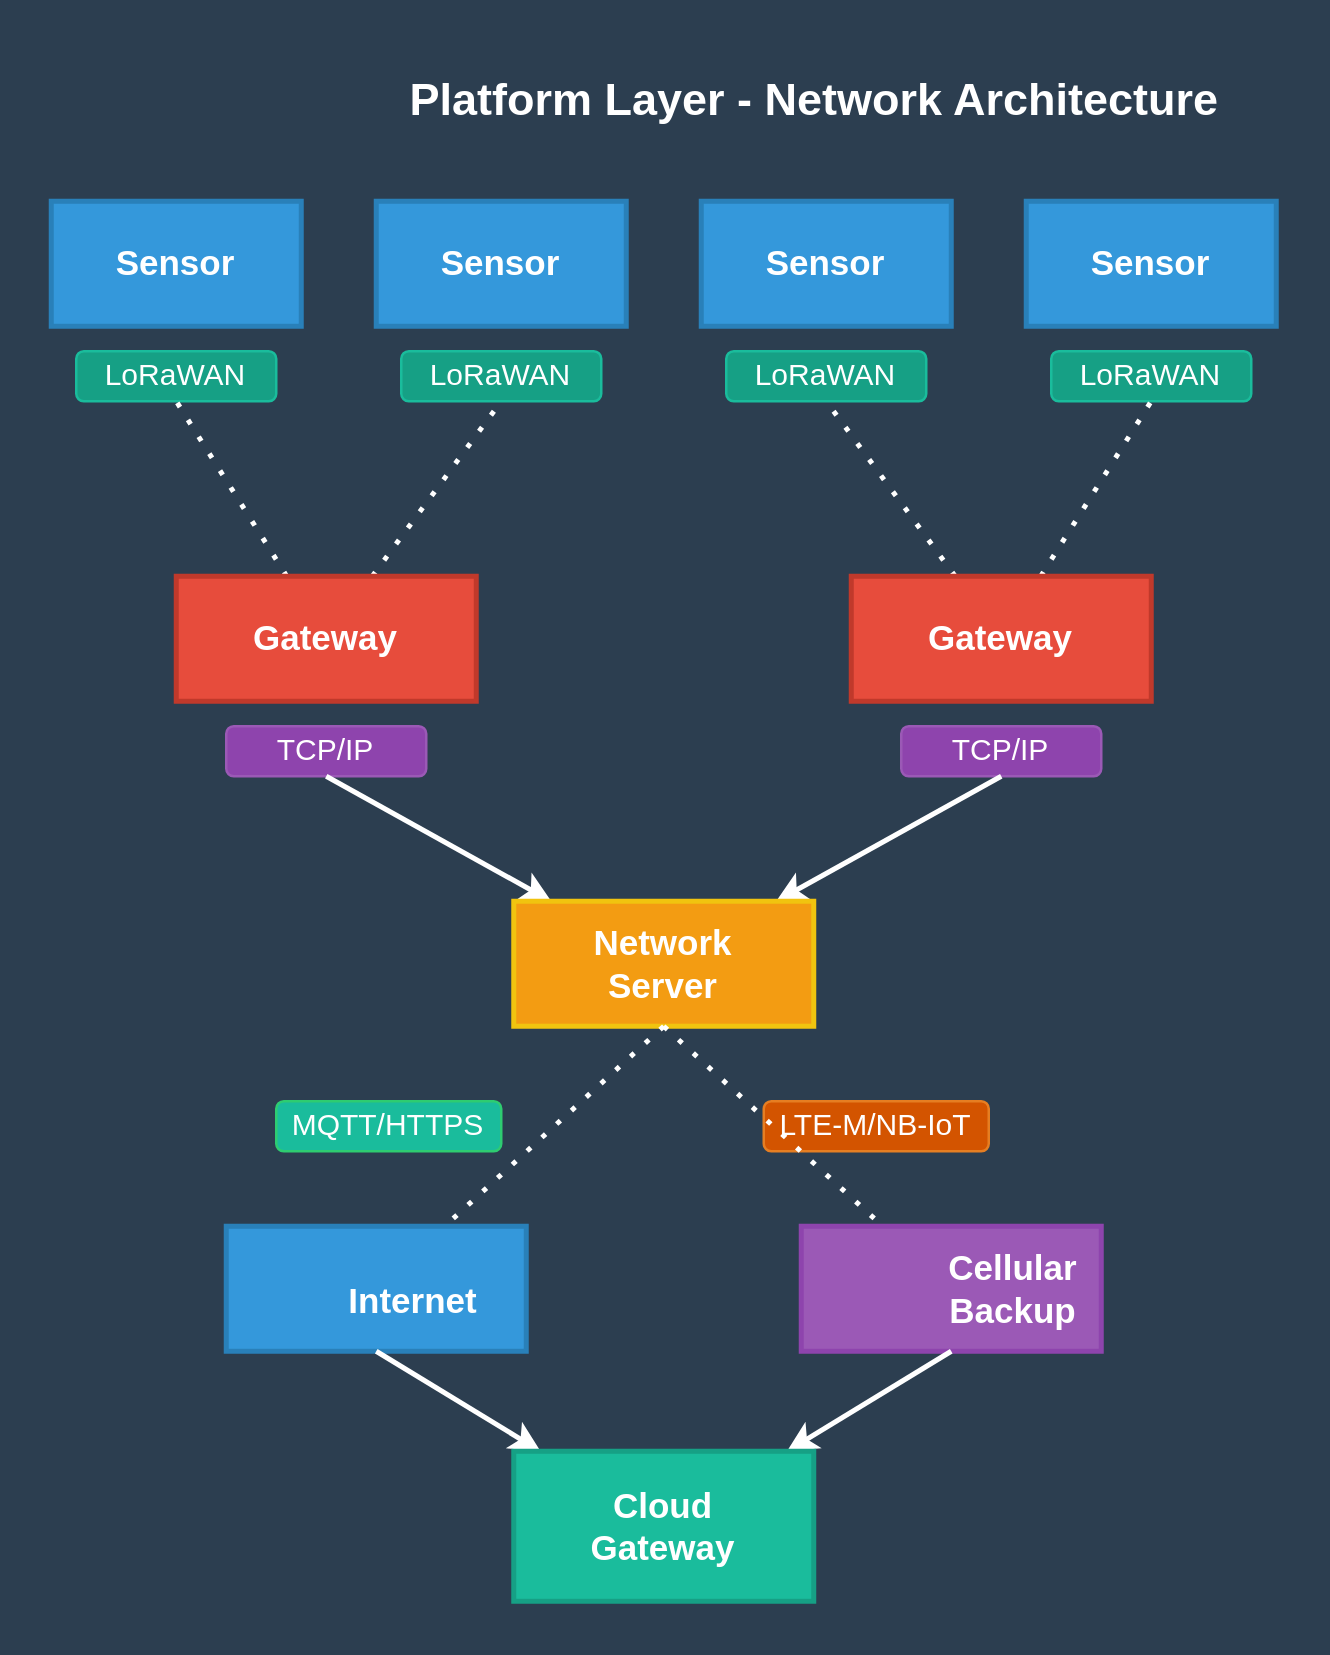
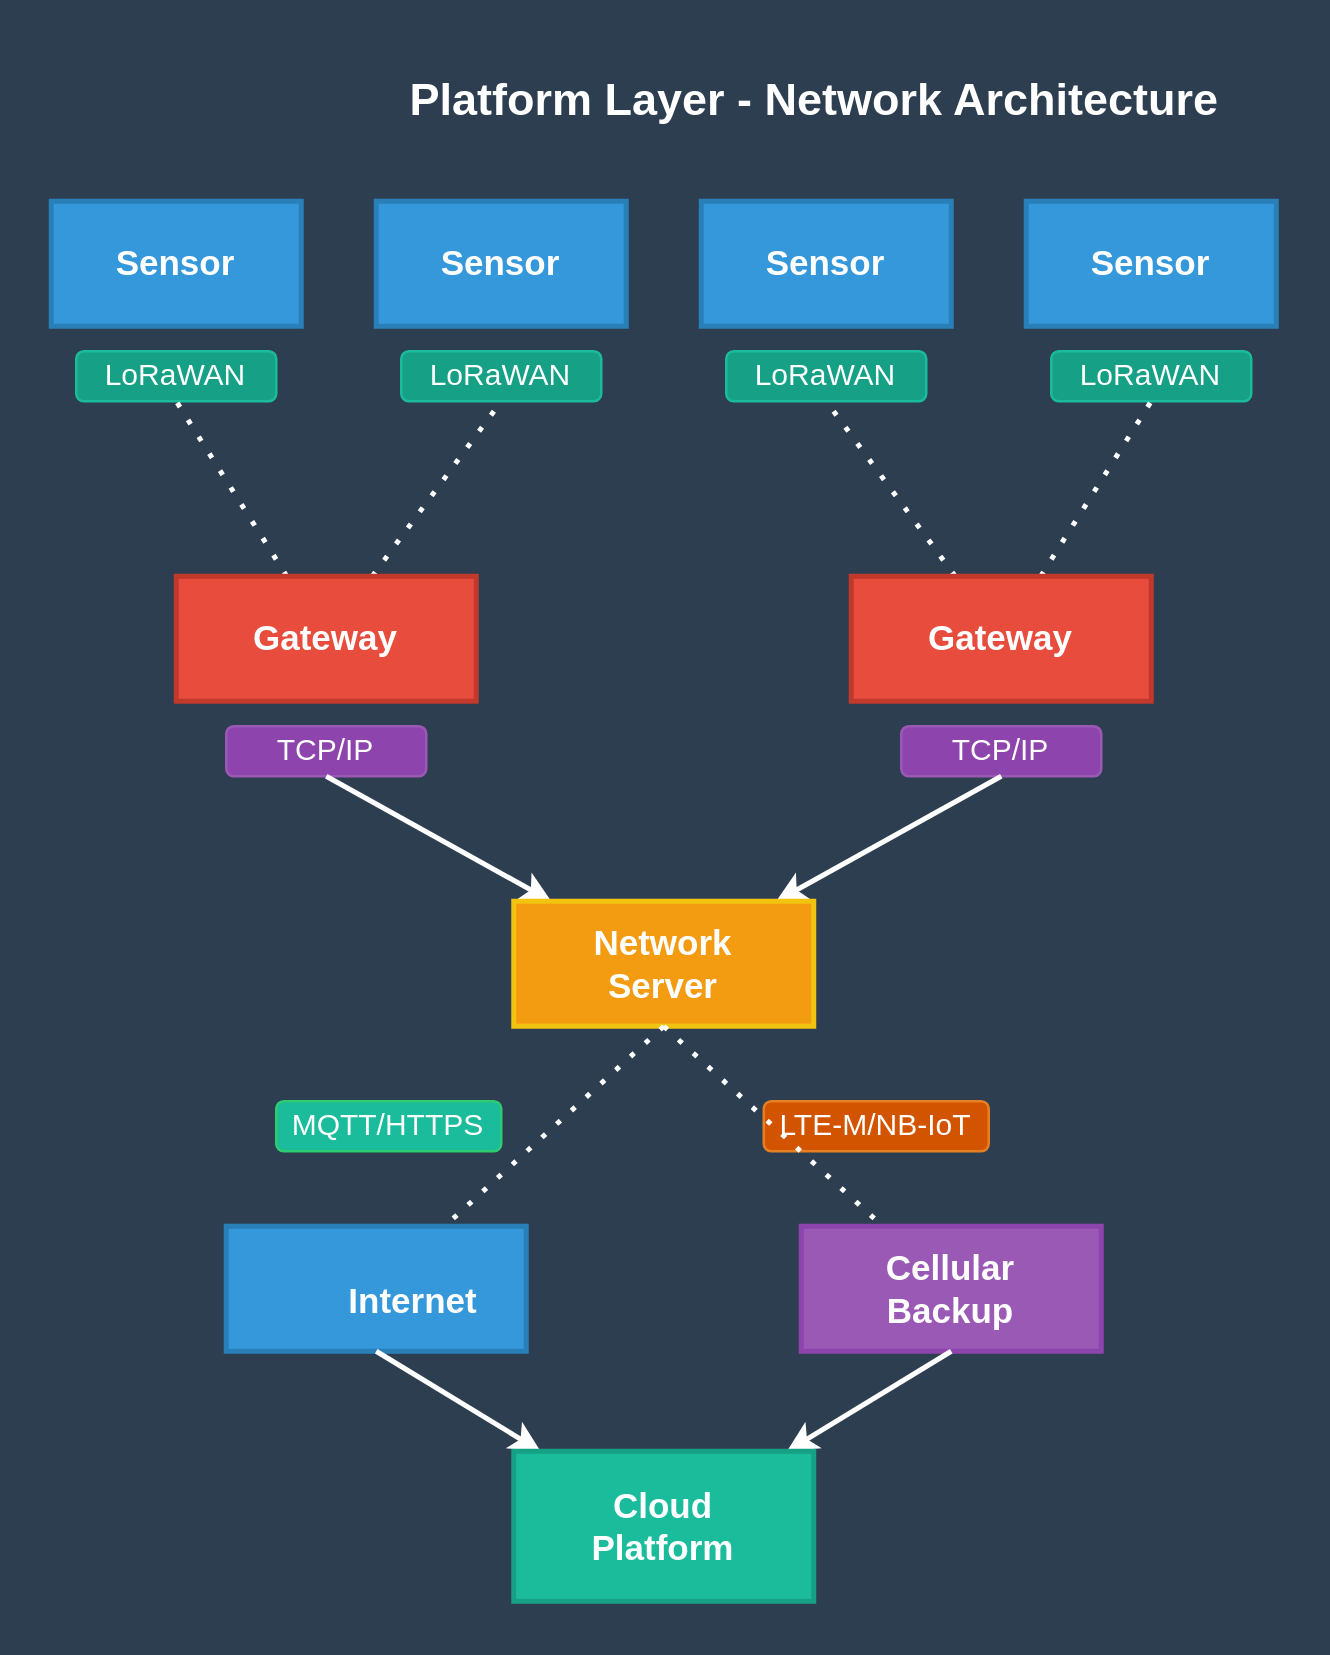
- <mxCell id="36" value="&lt;font style=&quot;font-size: 14px;&quot; color=&quot;#FFFFFF&quot;&gt;&lt;b&gt;Cellular&lt;br&gt;Backup&lt;/b&gt;&lt;/font&gt;" style="text;html=1;strokeColor=none;fillColor=none;align=center;verticalAlign=middle;whiteSpace=wrap;rounded=0;" vertex="1" parent="1"><mxGeometry x="375" y="500" width="60" height="30" as="geometry" /></mxCell>
+ <mxCell id="36" value="&lt;font style=&quot;font-size: 14px;&quot; color=&quot;#FFFFFF&quot;&gt;&lt;b&gt;Cellular&lt;br&gt;Backup&lt;/b&gt;&lt;/font&gt;" style="text;html=1;strokeColor=none;fillColor=none;align=center;verticalAlign=middle;whiteSpace=wrap;rounded=0;" vertex="1" parent="1"><mxGeometry x="350" y="500" width="60" height="30" as="geometry" /></mxCell>
- <mxCell id="40" value="&lt;font style=&quot;font-size: 14px;&quot; color=&quot;#FFFFFF&quot;&gt;&lt;b&gt;Cloud&lt;br&gt;Gateway&lt;/b&gt;&lt;/font&gt;" style="text;html=1;strokeColor=none;fillColor=none;align=center;verticalAlign=middle;whiteSpace=wrap;rounded=0;" vertex="1" parent="1"><mxGeometry x="235" y="595" width="60" height="30" as="geometry" /></mxCell>
+ <mxCell id="40" value="&lt;font style=&quot;font-size: 14px;&quot; color=&quot;#FFFFFF&quot;&gt;&lt;b&gt;Cloud&lt;br&gt;Platform&lt;/b&gt;&lt;/font&gt;" style="text;html=1;strokeColor=none;fillColor=none;align=center;verticalAlign=middle;whiteSpace=wrap;rounded=0;" vertex="1" parent="1"><mxGeometry x="235" y="595" width="60" height="30" as="geometry" /></mxCell>
